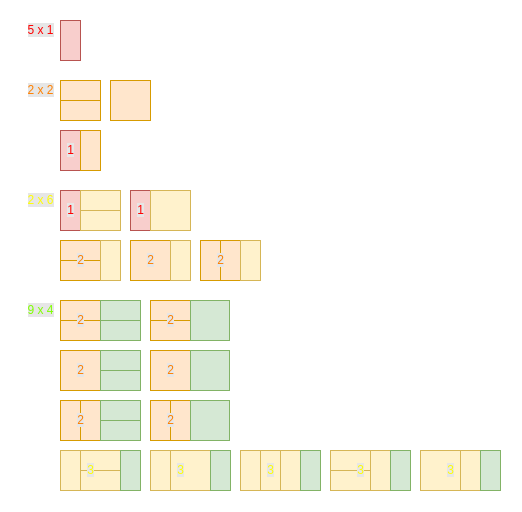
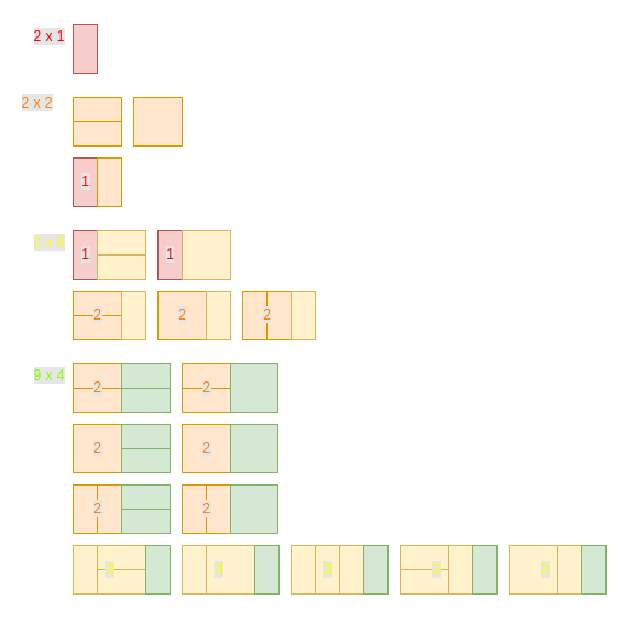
- <mxCell id="3" value="&lt;font color=&quot;#ff0000&quot; style=&quot;background-color: rgb(230 , 230 , 230)&quot;&gt;5 x 1&lt;/font&gt;" style="text;html=1;resizable=0;autosize=1;align=center;verticalAlign=middle;points=[];fillColor=none;strokeColor=none;rounded=0;" vertex="1" parent="1"><mxGeometry x="20" y="20" width="40" height="20" as="geometry" /></mxCell>
+ <mxCell id="3" value="&lt;font color=&quot;#ff0000&quot; style=&quot;background-color: rgb(230 , 230 , 230)&quot;&gt;2 x 1&lt;/font&gt;" style="text;html=1;resizable=0;autosize=1;align=center;verticalAlign=middle;points=[];fillColor=none;strokeColor=none;rounded=0;" vertex="1" parent="1"><mxGeometry x="20" y="20" width="40" height="20" as="geometry" /></mxCell>
- <mxCell id="4" value="&lt;font color=&quot;#ff8000&quot; style=&quot;background-color: rgb(230 , 230 , 230)&quot;&gt;2 x 2&lt;/font&gt;" style="text;html=1;resizable=0;autosize=1;align=center;verticalAlign=middle;points=[];fillColor=none;strokeColor=none;rounded=0;" vertex="1" parent="1"><mxGeometry x="20" y="80" width="40" height="20" as="geometry" /></mxCell>
+ <mxCell id="4" value="&lt;font color=&quot;#ff8000&quot; style=&quot;background-color: rgb(230 , 230 , 230)&quot;&gt;2 x 2&lt;/font&gt;" style="text;html=1;resizable=0;autosize=1;align=center;verticalAlign=middle;points=[];fillColor=none;strokeColor=none;rounded=0;" vertex="1" parent="1"><mxGeometry x="10" y="75" width="40" height="20" as="geometry" /></mxCell>
